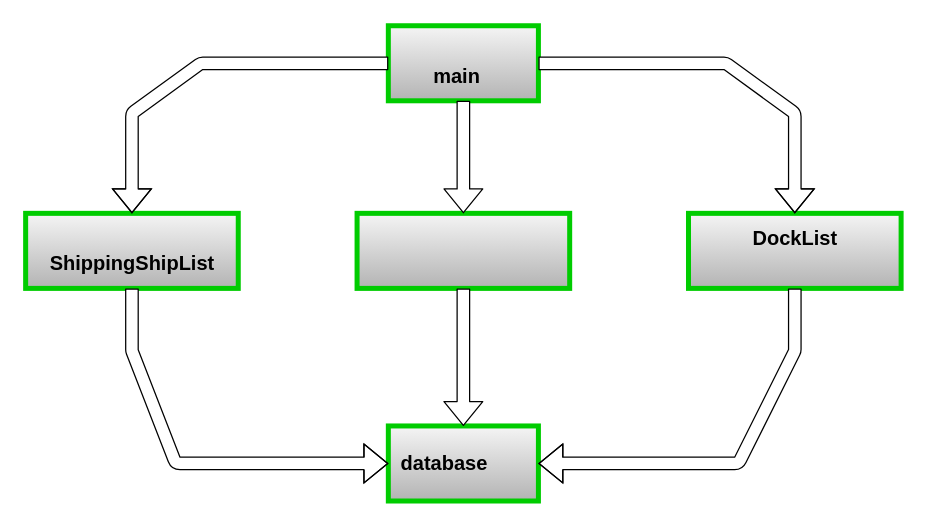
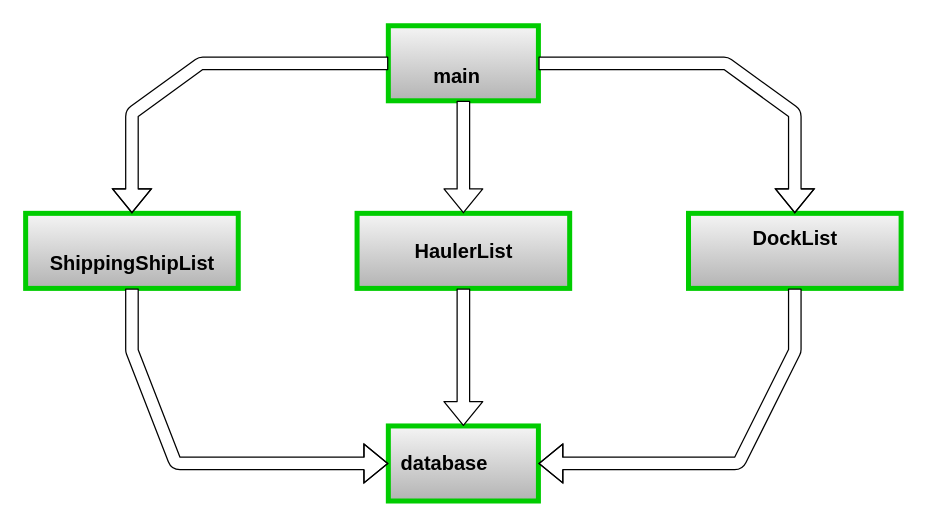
+ <mxCell id="14" value="HaulerList" style="text;strokeColor=none;align=center;fillColor=none;html=1;verticalAlign=middle;whiteSpace=wrap;rounded=0;strokeWidth=4;fontColor=#000000;fontSize=16;fontStyle=1" parent="12" vertex="1"><mxGeometry x="42.5" y="15" width="85" height="30" as="geometry" /></mxCell>
